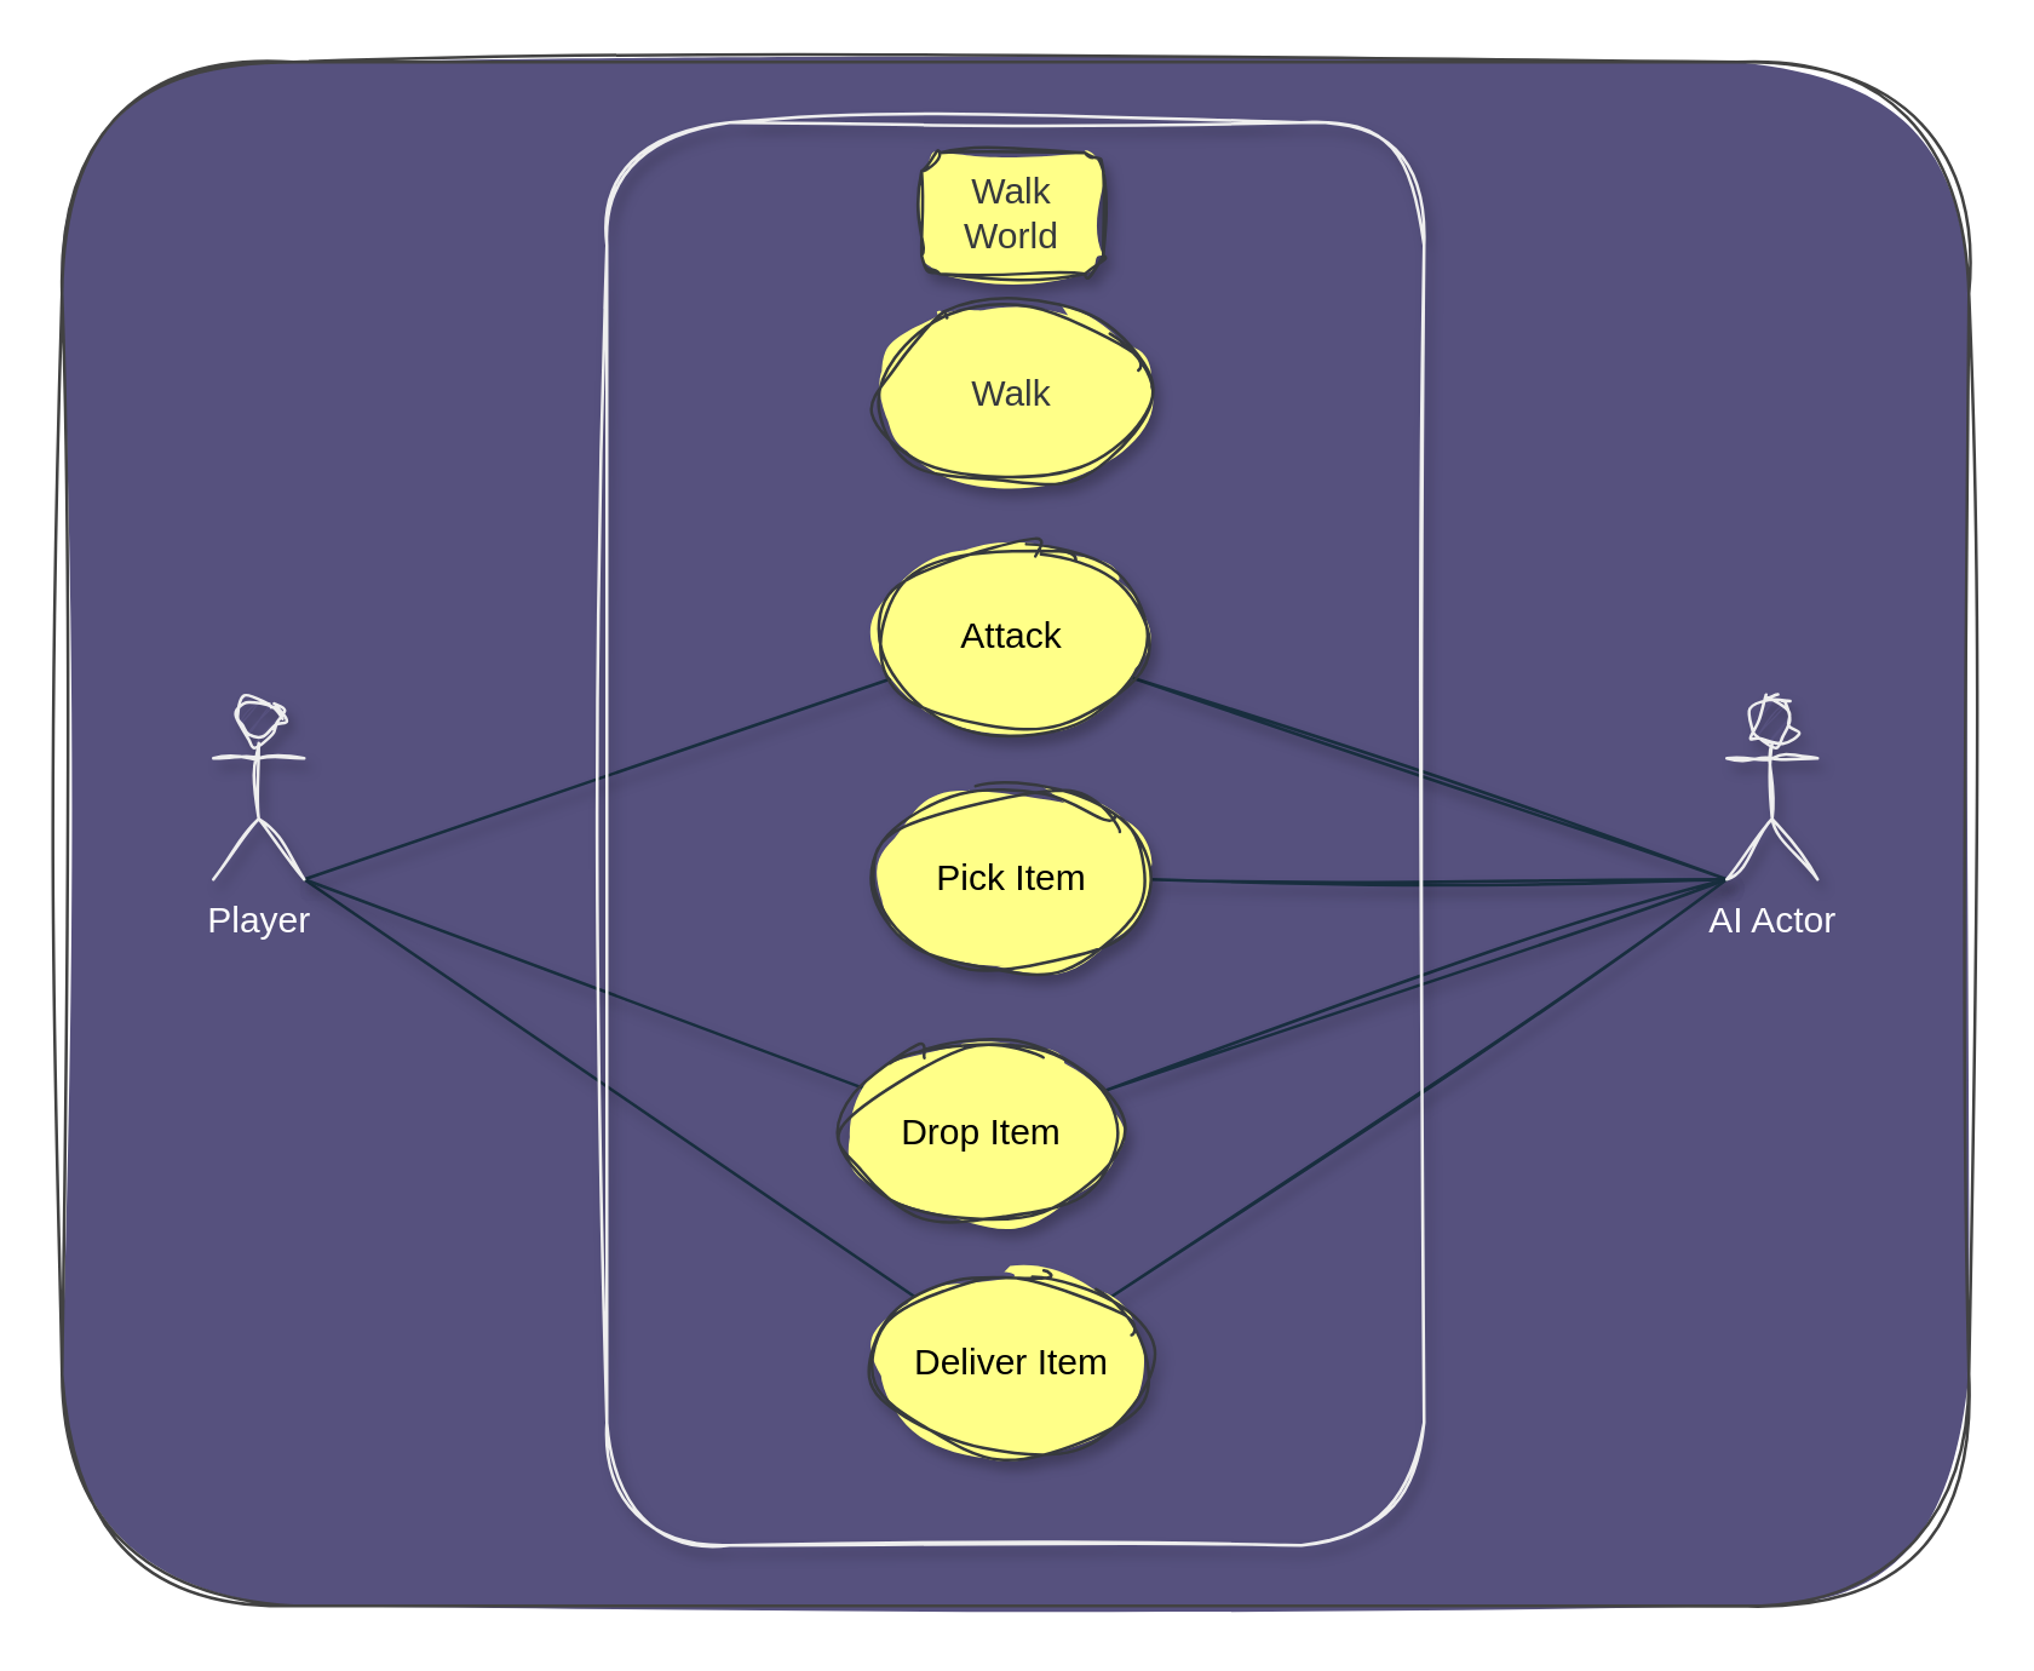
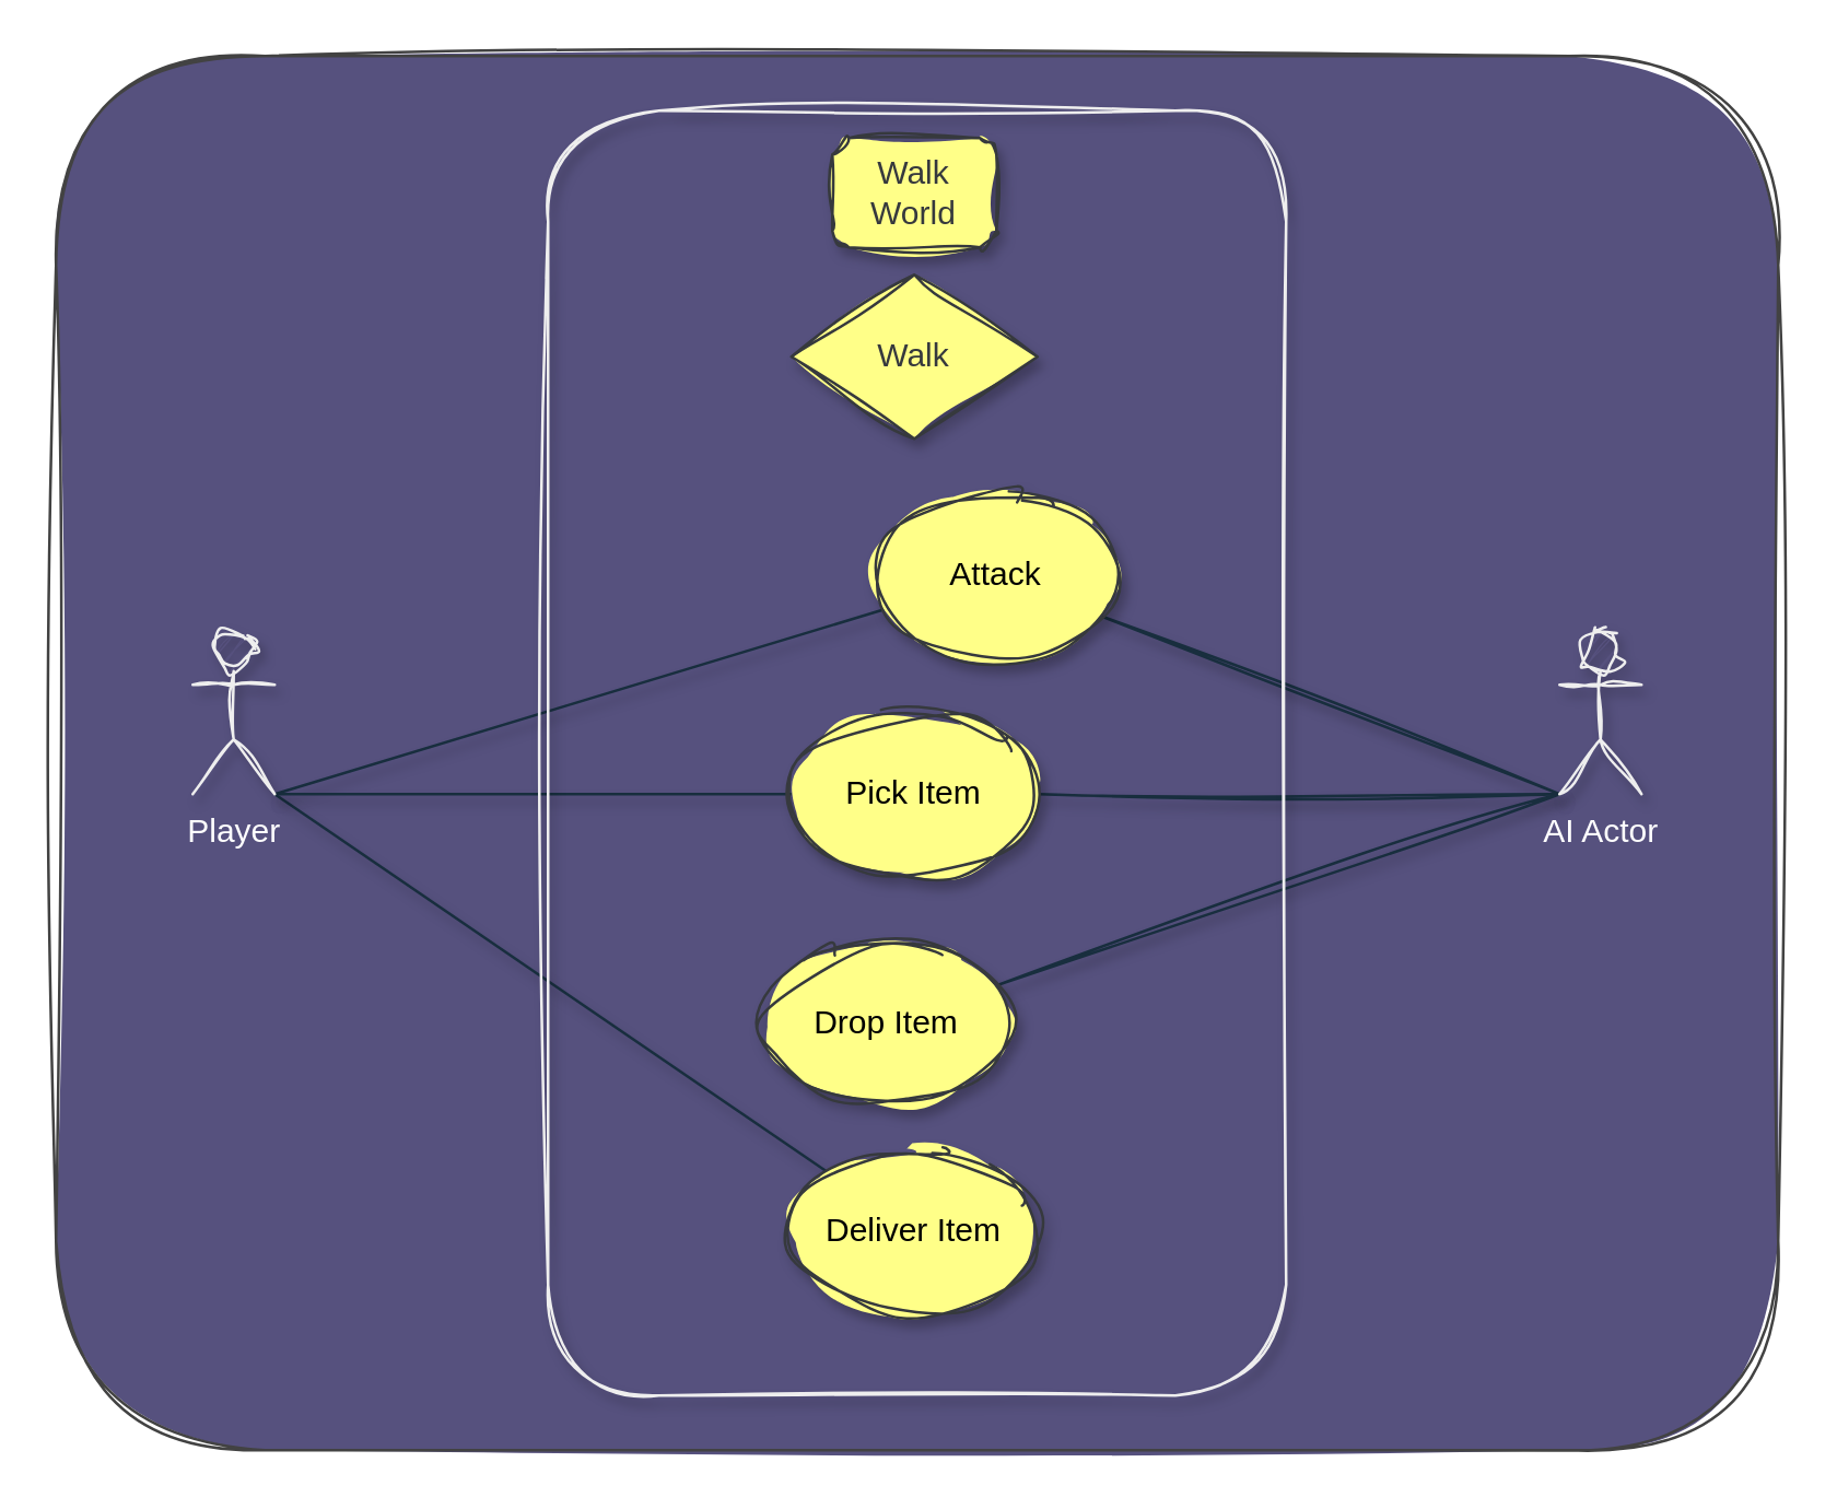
- <mxCell id="15" value="Walk" style="ellipse;whiteSpace=wrap;html=1;labelBackgroundColor=none;fillColor=#ffff88;strokeColor=#36393d;shadow=1;sketch=1;curveFitting=1;jiggle=2;fillStyle=solid;fontColor=#36393D;" vertex="1" parent="1"><mxGeometry x="289" y="100" width="90" height="60" as="geometry" /></mxCell>
+ <mxCell id="15" value="Walk" style="rhombus;whiteSpace=wrap;html=1;labelBackgroundColor=none;fillColor=#ffff88;strokeColor=#36393d;shadow=1;sketch=1;curveFitting=1;jiggle=2;fillStyle=solid;fontColor=#36393D;" vertex="1" parent="1"><mxGeometry x="289" y="100" width="90" height="60" as="geometry" /></mxCell>
- <mxCell id="16" value="Attack" style="ellipse;whiteSpace=wrap;html=1;labelBackgroundColor=none;fillColor=#ffff88;strokeColor=#36393d;shadow=1;sketch=1;curveFitting=1;jiggle=2;fillStyle=solid;" vertex="1" parent="1"><mxGeometry x="289" y="180" width="90" height="60" as="geometry" /></mxCell>
+ <mxCell id="16" value="Attack" style="ellipse;whiteSpace=wrap;html=1;labelBackgroundColor=none;fillColor=#ffff88;strokeColor=#36393d;shadow=1;sketch=1;curveFitting=1;jiggle=2;fillStyle=solid;" vertex="1" parent="1"><mxGeometry x="319" y="180" width="90" height="60" as="geometry" /></mxCell>
+ <mxCell id="5" style="rounded=0;orthogonalLoop=1;jettySize=auto;html=1;exitX=1;exitY=1;exitDx=0;exitDy=0;exitPerimeter=0;endArrow=none;endFill=0;labelBackgroundColor=none;strokeColor=#182E3E;fontColor=default;shadow=1;" edge="1" parent="1" source="7" target="17"><mxGeometry relative="1" as="geometry" /></mxCell>
- <mxCell id="6" style="rounded=0;orthogonalLoop=1;jettySize=auto;html=1;exitX=1;exitY=1;exitDx=0;exitDy=0;exitPerimeter=0;endArrow=none;endFill=0;labelBackgroundColor=none;strokeColor=#182E3E;fontColor=default;shadow=1;" edge="1" parent="1" source="7" target="18"><mxGeometry relative="1" as="geometry" /></mxCell>
- <mxCell id="11" style="rounded=0;orthogonalLoop=1;jettySize=auto;html=1;exitX=0;exitY=1;exitDx=0;exitDy=0;exitPerimeter=0;endArrow=none;endFill=0;labelBackgroundColor=none;strokeColor=#182E3E;fontColor=default;shadow=1;sketch=1;curveFitting=1;jiggle=2;" edge="1" parent="1" source="12" target="19"><mxGeometry relative="1" as="geometry" /></mxCell>
